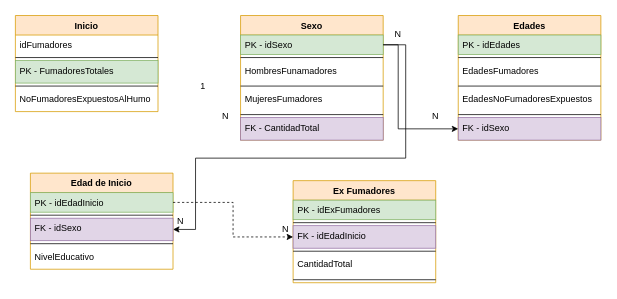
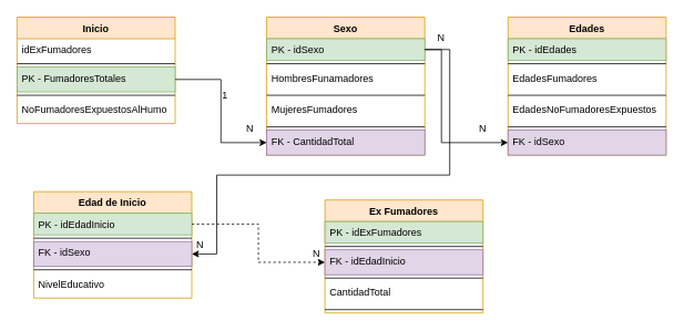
- <mxCell id="3" value="idFumadores" style="text;align=left;verticalAlign=top;spacingLeft=4;spacingRight=4;overflow=hidden;rotatable=0;points=[[0,0.5],[1,0.5]];portConstraint=eastwest;" parent="2" vertex="1"><mxGeometry y="26" width="190" height="26" as="geometry" /></mxCell>
+ <mxCell id="3" value="idExFumadores" style="text;align=left;verticalAlign=top;spacingLeft=4;spacingRight=4;overflow=hidden;rotatable=0;points=[[0,0.5],[1,0.5]];portConstraint=eastwest;" parent="2" vertex="1"><mxGeometry y="26" width="190" height="26" as="geometry" /></mxCell>
+ <mxCell id="30" style="edgeStyle=orthogonalEdgeStyle;rounded=0;orthogonalLoop=1;jettySize=auto;html=1;entryX=0;entryY=0.5;entryDx=0;entryDy=0;" parent="1" source="5" target="15" edge="1"><mxGeometry relative="1" as="geometry" /></mxCell>
